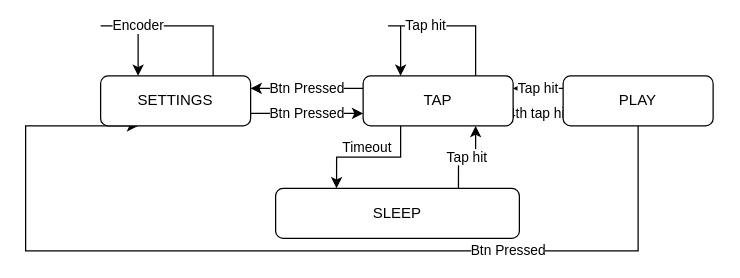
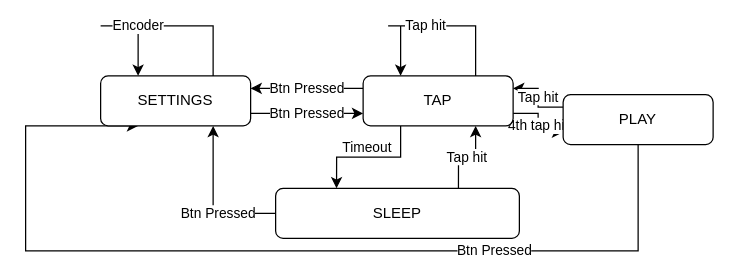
- <mxCell id="10" value="PLAY" style="rounded=1;whiteSpace=wrap;html=1;" vertex="1" parent="1"><mxGeometry x="450" y="60" width="120" height="40" as="geometry" /></mxCell>
+ <mxCell id="10" value="PLAY" style="rounded=1;whiteSpace=wrap;html=1;" vertex="1" parent="1"><mxGeometry x="450" y="75" width="120" height="40" as="geometry" /></mxCell>
+ <mxCell id="12" value="Btn Pressed" style="edgeStyle=orthogonalEdgeStyle;rounded=0;orthogonalLoop=1;jettySize=auto;html=1;exitX=0;exitY=0.5;exitDx=0;exitDy=0;entryX=0.75;entryY=1;entryDx=0;entryDy=0;" edge="1" parent="1" source="13" target="15"><mxGeometry x="-0.238" relative="1" as="geometry"><mxPoint as="offset" /></mxGeometry></mxCell>
